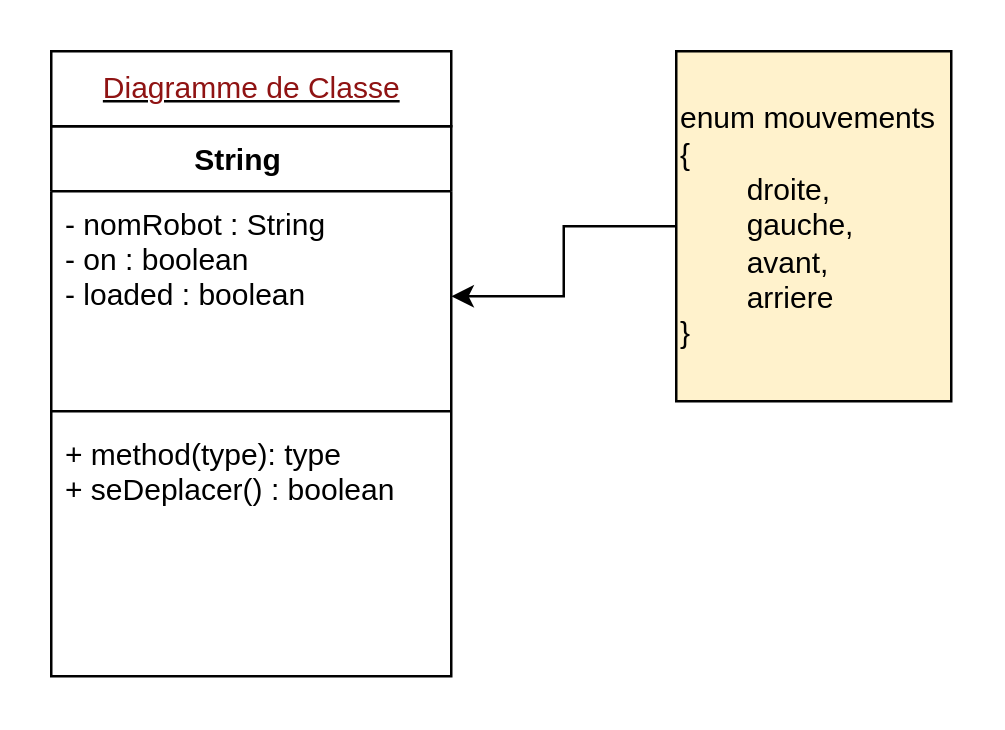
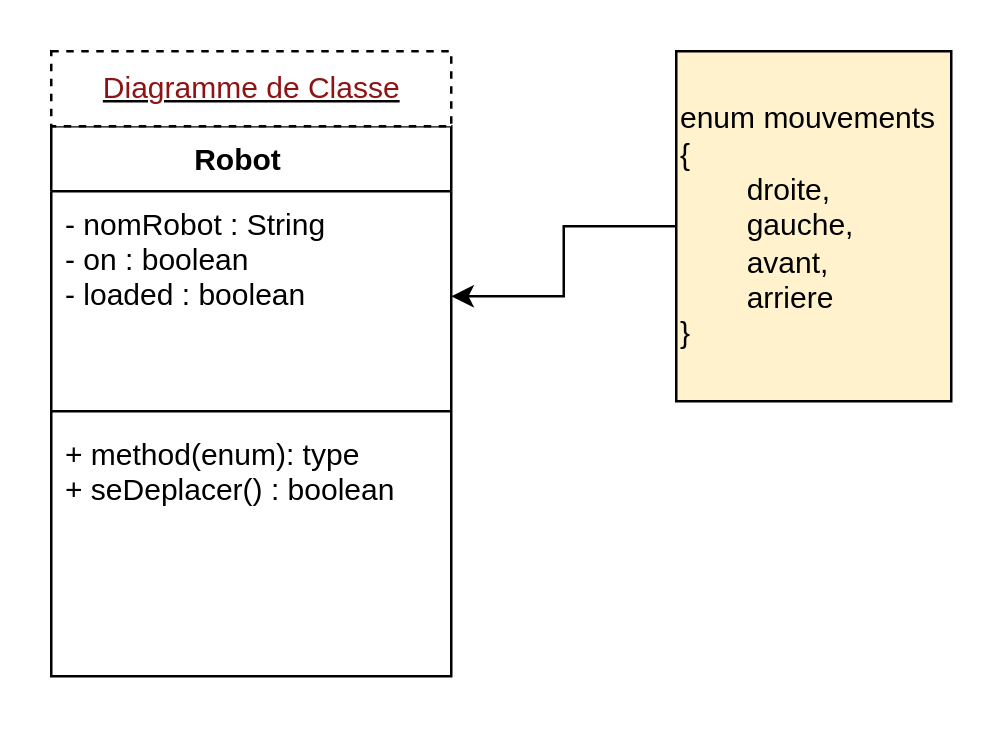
- <mxCell id="6" value="&lt;u&gt;&lt;font color=&quot;#8f1313&quot;&gt;Diagramme de Classe&lt;/font&gt;&lt;/u&gt;" style="html=1;" parent="1" vertex="1"><mxGeometry x="20" y="20" width="160" height="30" as="geometry" /></mxCell>
+ <mxCell id="6" value="&lt;u&gt;&lt;font color=&quot;#8f1313&quot;&gt;Diagramme de Classe&lt;/font&gt;&lt;/u&gt;" style="html=1;dashed=1;" parent="1" vertex="1"><mxGeometry x="20" y="20" width="160" height="30" as="geometry" /></mxCell>
- <mxCell id="2" value="String   " style="swimlane;fontStyle=1;align=center;verticalAlign=top;childLayout=stackLayout;horizontal=1;startSize=26;horizontalStack=0;resizeParent=1;resizeParentMax=0;resizeLast=0;collapsible=1;marginBottom=0;" parent="1" vertex="1"><mxGeometry x="20" y="50" width="160" height="220" as="geometry" /></mxCell>
+ <mxCell id="2" value="Robot   " style="swimlane;fontStyle=1;align=center;verticalAlign=top;childLayout=stackLayout;horizontal=1;startSize=26;horizontalStack=0;resizeParent=1;resizeParentMax=0;resizeLast=0;collapsible=1;marginBottom=0;" parent="1" vertex="1"><mxGeometry x="20" y="50" width="160" height="220" as="geometry" /></mxCell>
- <mxCell id="5" value="+ method(type): type&#10;+ seDeplacer() : boolean" style="text;strokeColor=none;fillColor=none;align=left;verticalAlign=top;spacingLeft=4;spacingRight=4;overflow=hidden;rotatable=0;points=[[0,0.5],[1,0.5]];portConstraint=eastwest;" parent="2" vertex="1"><mxGeometry y="118" width="160" height="102" as="geometry" /></mxCell>
+ <mxCell id="5" value="+ method(enum): type&#10;+ seDeplacer() : boolean" style="text;strokeColor=none;fillColor=none;align=left;verticalAlign=top;spacingLeft=4;spacingRight=4;overflow=hidden;rotatable=0;points=[[0,0.5],[1,0.5]];portConstraint=eastwest;" parent="2" vertex="1"><mxGeometry y="118" width="160" height="102" as="geometry" /></mxCell>
